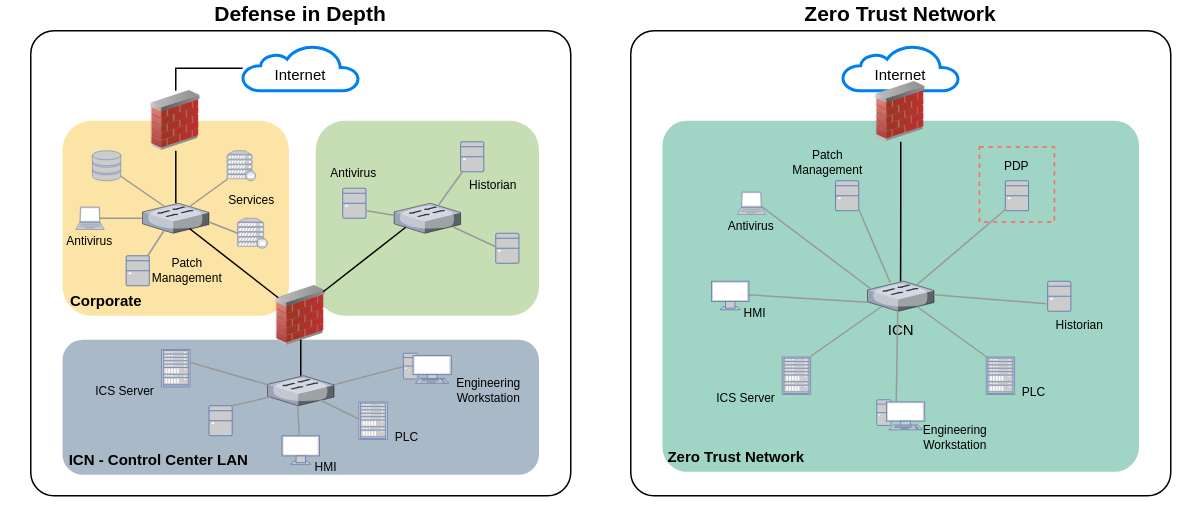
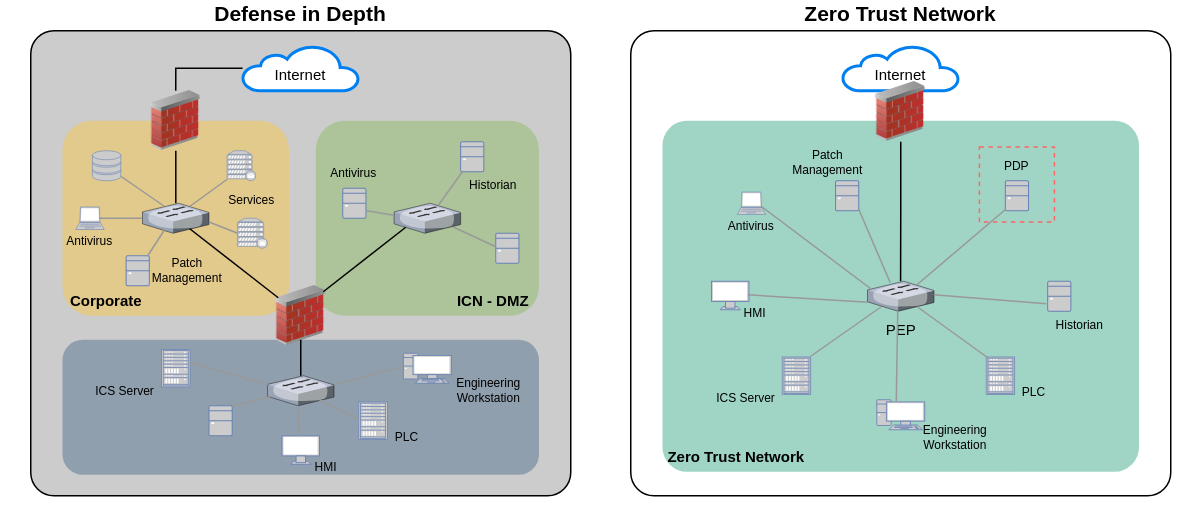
- <mxCell id="2" value="&lt;font style=&quot;font-size: 14px;&quot;&gt;&lt;b&gt;Defense in Depth&lt;/b&gt;&lt;/font&gt;" style="rounded=1;whiteSpace=wrap;html=1;arcSize=5;labelPosition=center;verticalLabelPosition=top;align=center;verticalAlign=bottom;" parent="1" vertex="1"><mxGeometry x="20" y="20" width="360" height="310" as="geometry" /></mxCell>
+ <mxCell id="2" value="&lt;font style=&quot;font-size: 14px;&quot;&gt;&lt;b&gt;Defense in Depth&lt;/b&gt;&lt;/font&gt;" style="rounded=1;whiteSpace=wrap;html=1;arcSize=5;labelPosition=center;verticalLabelPosition=top;align=center;verticalAlign=bottom;fillColor=#cccccc;" parent="1" vertex="1"><mxGeometry x="20" y="20" width="360" height="310" as="geometry" /></mxCell>
+ <mxCell id="17" value="&lt;font style=&quot;font-size: 10px;&quot;&gt;ICN - DMZ&lt;/font&gt;" style="text;html=1;strokeColor=none;fillColor=none;align=center;verticalAlign=middle;whiteSpace=wrap;rounded=0;fontSize=10;fontStyle=1" parent="1" vertex="1"><mxGeometry x="297.67" y="190" width="61.16" height="20" as="geometry" /></mxCell>
- <mxCell id="21" value="ICN" style="verticalLabelPosition=bottom;sketch=0;aspect=fixed;html=1;verticalAlign=top;strokeColor=none;align=center;outlineConnect=0;shape=mxgraph.citrix.switch;fontSize=10;" parent="1" vertex="1"><mxGeometry x="577.83" y="187" width="44.34" height="20" as="geometry" /></mxCell>
+ <mxCell id="21" value="PEP" style="verticalLabelPosition=bottom;sketch=0;aspect=fixed;html=1;verticalAlign=top;strokeColor=none;align=center;outlineConnect=0;shape=mxgraph.citrix.switch;fontSize=10;" parent="1" vertex="1"><mxGeometry x="577.83" y="187" width="44.34" height="20" as="geometry" /></mxCell>
- <mxCell id="18" value="&lt;font style=&quot;font-size: 10px;&quot;&gt;ICN - Control Center LAN&lt;/font&gt;" style="text;html=1;strokeColor=none;fillColor=none;align=center;verticalAlign=middle;whiteSpace=wrap;rounded=0;fontSize=10;fontStyle=1" parent="1" vertex="1"><mxGeometry x="41.16" y="296" width="128.84" height="20" as="geometry" /></mxCell>
